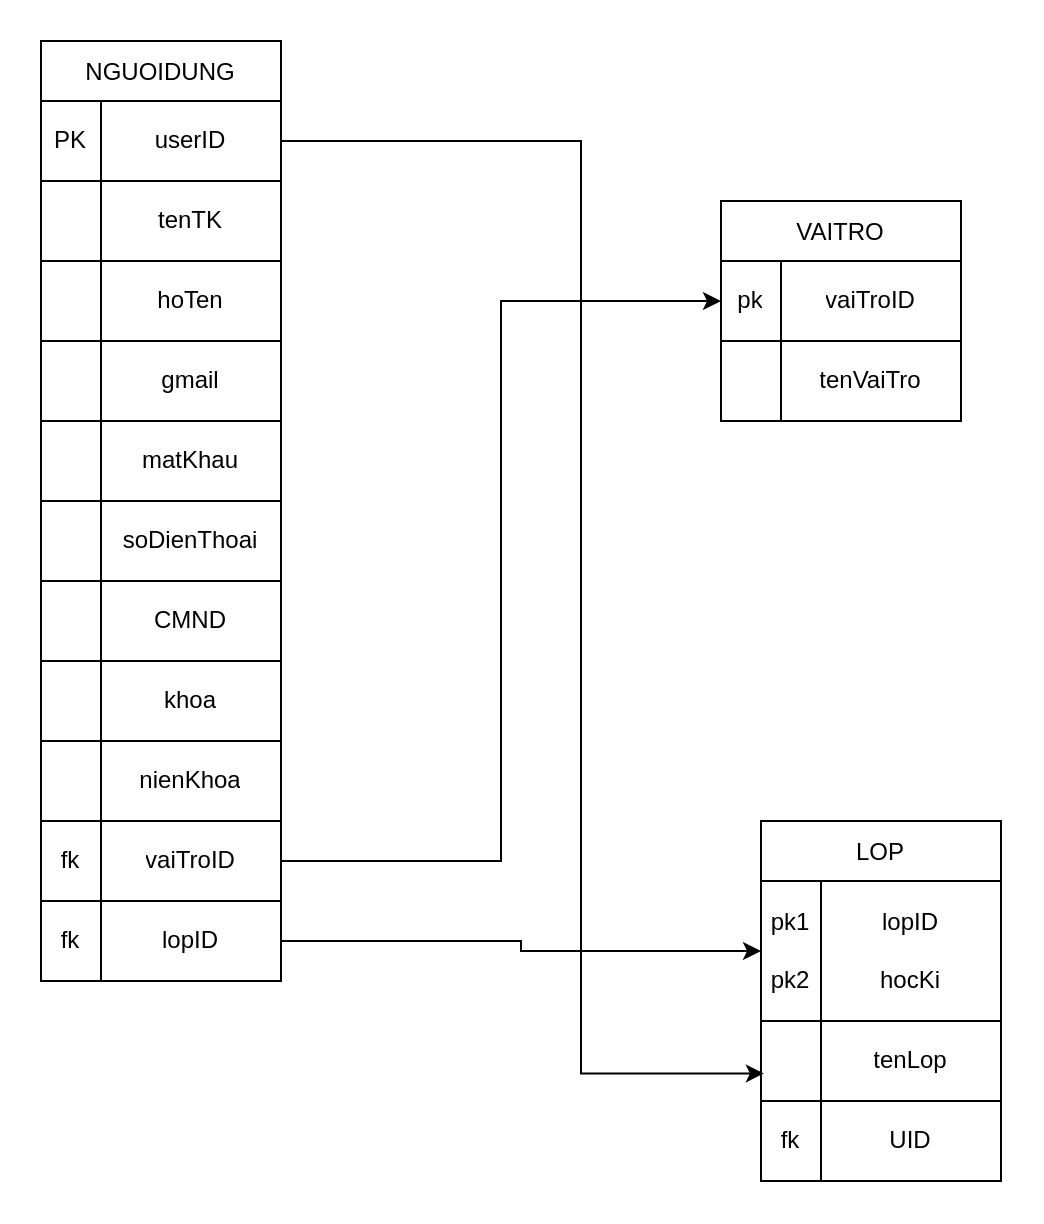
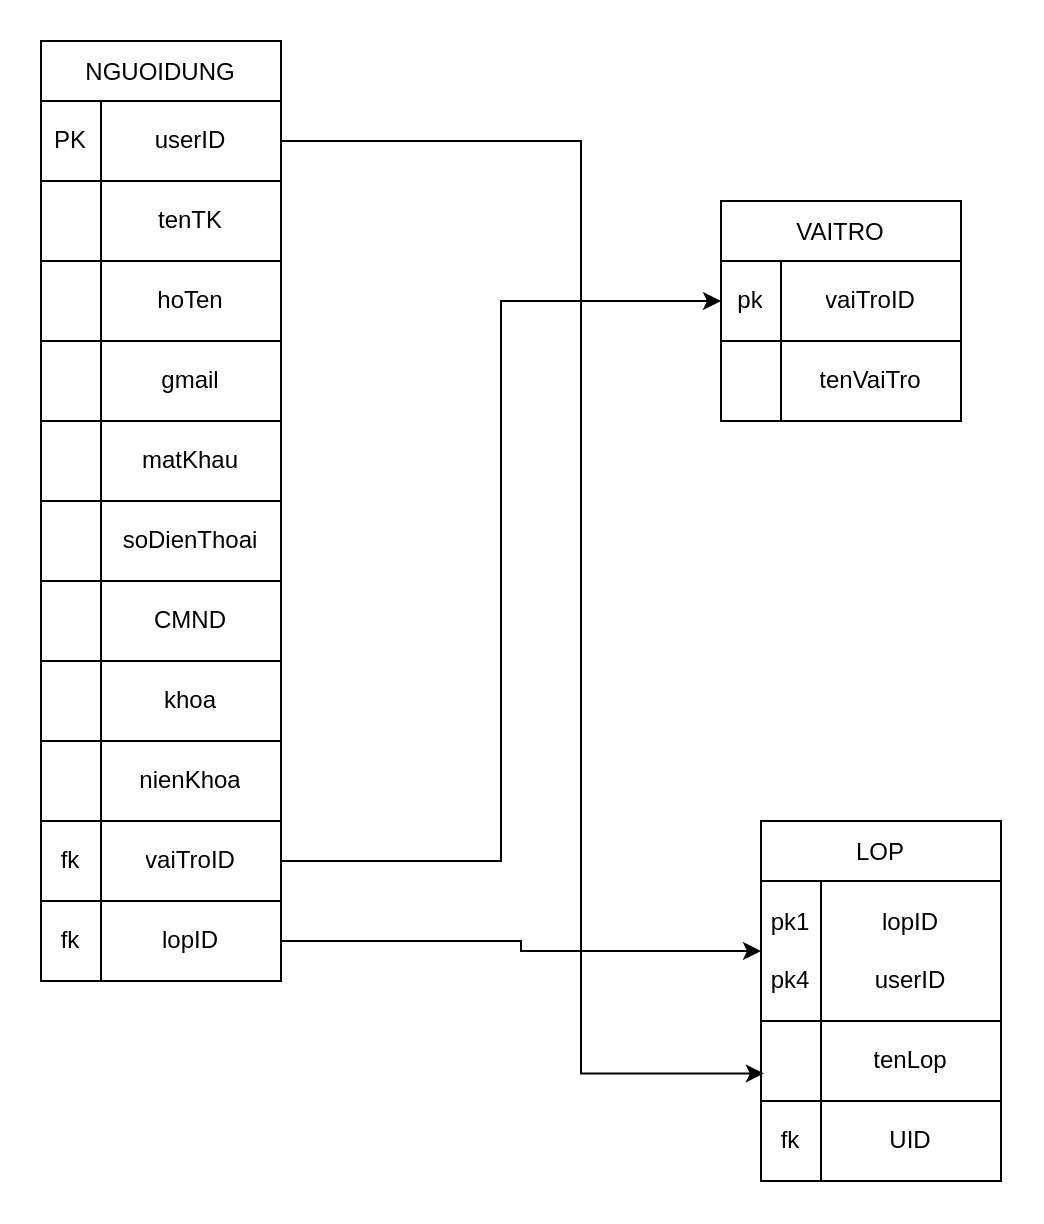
- <mxCell id="47" value="pk1&lt;br&gt;&lt;br&gt;pk2" style="shape=partialRectangle;html=1;whiteSpace=wrap;connectable=0;strokeColor=inherit;overflow=hidden;fillColor=none;top=0;left=0;bottom=0;right=0;pointerEvents=1;" vertex="1" parent="46"><mxGeometry width="30" height="70" as="geometry"><mxRectangle width="30" height="70" as="alternateBounds" /></mxGeometry></mxCell>
+ <mxCell id="47" value="pk1&lt;br&gt;&lt;br&gt;pk4" style="shape=partialRectangle;html=1;whiteSpace=wrap;connectable=0;strokeColor=inherit;overflow=hidden;fillColor=none;top=0;left=0;bottom=0;right=0;pointerEvents=1;" vertex="1" parent="46"><mxGeometry width="30" height="70" as="geometry"><mxRectangle width="30" height="70" as="alternateBounds" /></mxGeometry></mxCell>
- <mxCell id="48" value="lopID&lt;br&gt;&lt;br&gt;hocKi" style="shape=partialRectangle;html=1;whiteSpace=wrap;connectable=0;strokeColor=inherit;overflow=hidden;fillColor=none;top=1;left=0;bottom=0;right=0;pointerEvents=1;" vertex="1" parent="46"><mxGeometry x="30" width="90" height="70" as="geometry"><mxRectangle width="90" height="70" as="alternateBounds" /></mxGeometry></mxCell>
+ <mxCell id="48" value="lopID&lt;br&gt;&lt;br&gt;userID" style="shape=partialRectangle;html=1;whiteSpace=wrap;connectable=0;strokeColor=inherit;overflow=hidden;fillColor=none;top=1;left=0;bottom=0;right=0;pointerEvents=1;" vertex="1" parent="46"><mxGeometry x="30" width="90" height="70" as="geometry"><mxRectangle width="90" height="70" as="alternateBounds" /></mxGeometry></mxCell>
